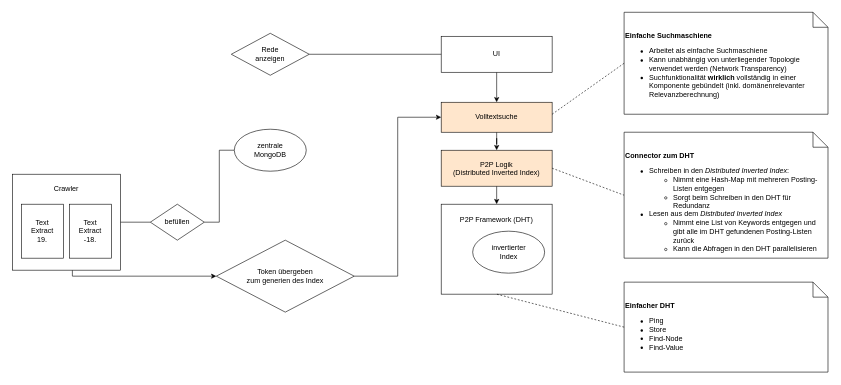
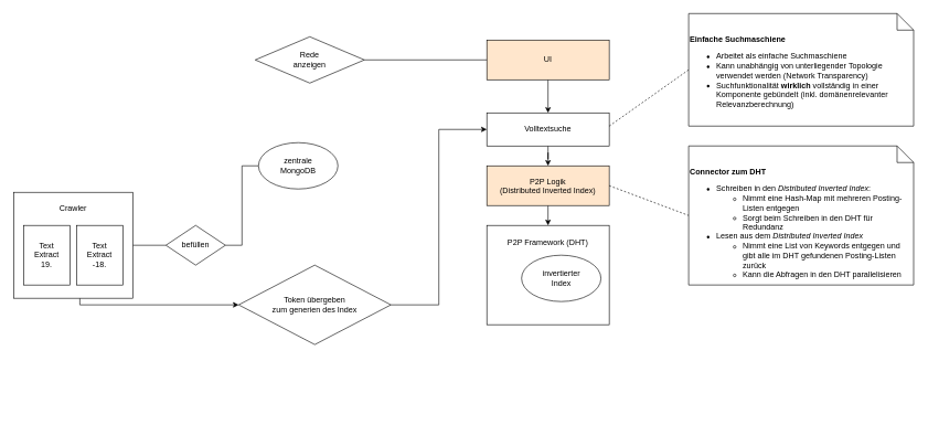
- <mxCell id="19" value="Rede&lt;br&gt;anzeigen" style="rhombus;whiteSpace=wrap;html=1;" parent="1" vertex="1"><mxGeometry x="385" y="55" width="130" height="70" as="geometry" /></mxCell>
+ <mxCell id="19" value="Rede&lt;br&gt;anzeigen" style="rhombus;whiteSpace=wrap;html=1;" parent="1" vertex="1"><mxGeometry x="385" y="55" width="165" height="70" as="geometry" /></mxCell>
- <mxCell id="17" value="UI" style="rounded=0;whiteSpace=wrap;html=1;" parent="1" vertex="1"><mxGeometry x="735" y="60" width="185" height="60" as="geometry" /></mxCell>
+ <mxCell id="17" value="UI" style="rounded=0;whiteSpace=wrap;html=1;fillColor=#ffe6cc;" parent="1" vertex="1"><mxGeometry x="735" y="60" width="185" height="60" as="geometry" /></mxCell>
- <mxCell id="4" value="&lt;div&gt;Volltextsuche&lt;/div&gt;" style="rounded=0;whiteSpace=wrap;html=1;verticalAlign=top;spacingTop=10;fillColor=#ffe6cc;" parent="1" vertex="1"><mxGeometry x="735" y="170" width="185" height="50" as="geometry" /></mxCell>
+ <mxCell id="4" value="&lt;div&gt;Volltextsuche&lt;/div&gt;" style="rounded=0;whiteSpace=wrap;html=1;verticalAlign=top;spacingTop=10;" parent="1" vertex="1"><mxGeometry x="735" y="170" width="185" height="50" as="geometry" /></mxCell>
- <mxCell id="24" value="" style="endArrow=none;dashed=1;html=1;entryX=0.5;entryY=1;entryDx=0;entryDy=0;exitX=0;exitY=0.5;exitDx=0;exitDy=0;exitPerimeter=0;" edge="1" parent="1" source="22" target="2"><mxGeometry width="50" height="50" relative="1" as="geometry"><mxPoint x="987" y="550" as="sourcePoint" /><mxPoint x="810" y="570" as="targetPoint" /></mxGeometry></mxCell>
- <mxCell id="22" value="&lt;div&gt;&lt;b&gt;Einfacher DHT&lt;/b&gt;&lt;/div&gt;&lt;div&gt;&lt;ul&gt;&lt;li&gt;Ping&lt;/li&gt;&lt;li&gt;Store&lt;/li&gt;&lt;li&gt;Find-Node&lt;/li&gt;&lt;li&gt;Find-Value&lt;br&gt;&lt;/li&gt;&lt;/ul&gt;&lt;/div&gt;" style="shape=note2;boundedLbl=1;whiteSpace=wrap;html=1;size=25;verticalAlign=top;align=left;" vertex="1" parent="1"><mxGeometry x="1040" y="470" width="340" height="150" as="geometry" /></mxCell>
